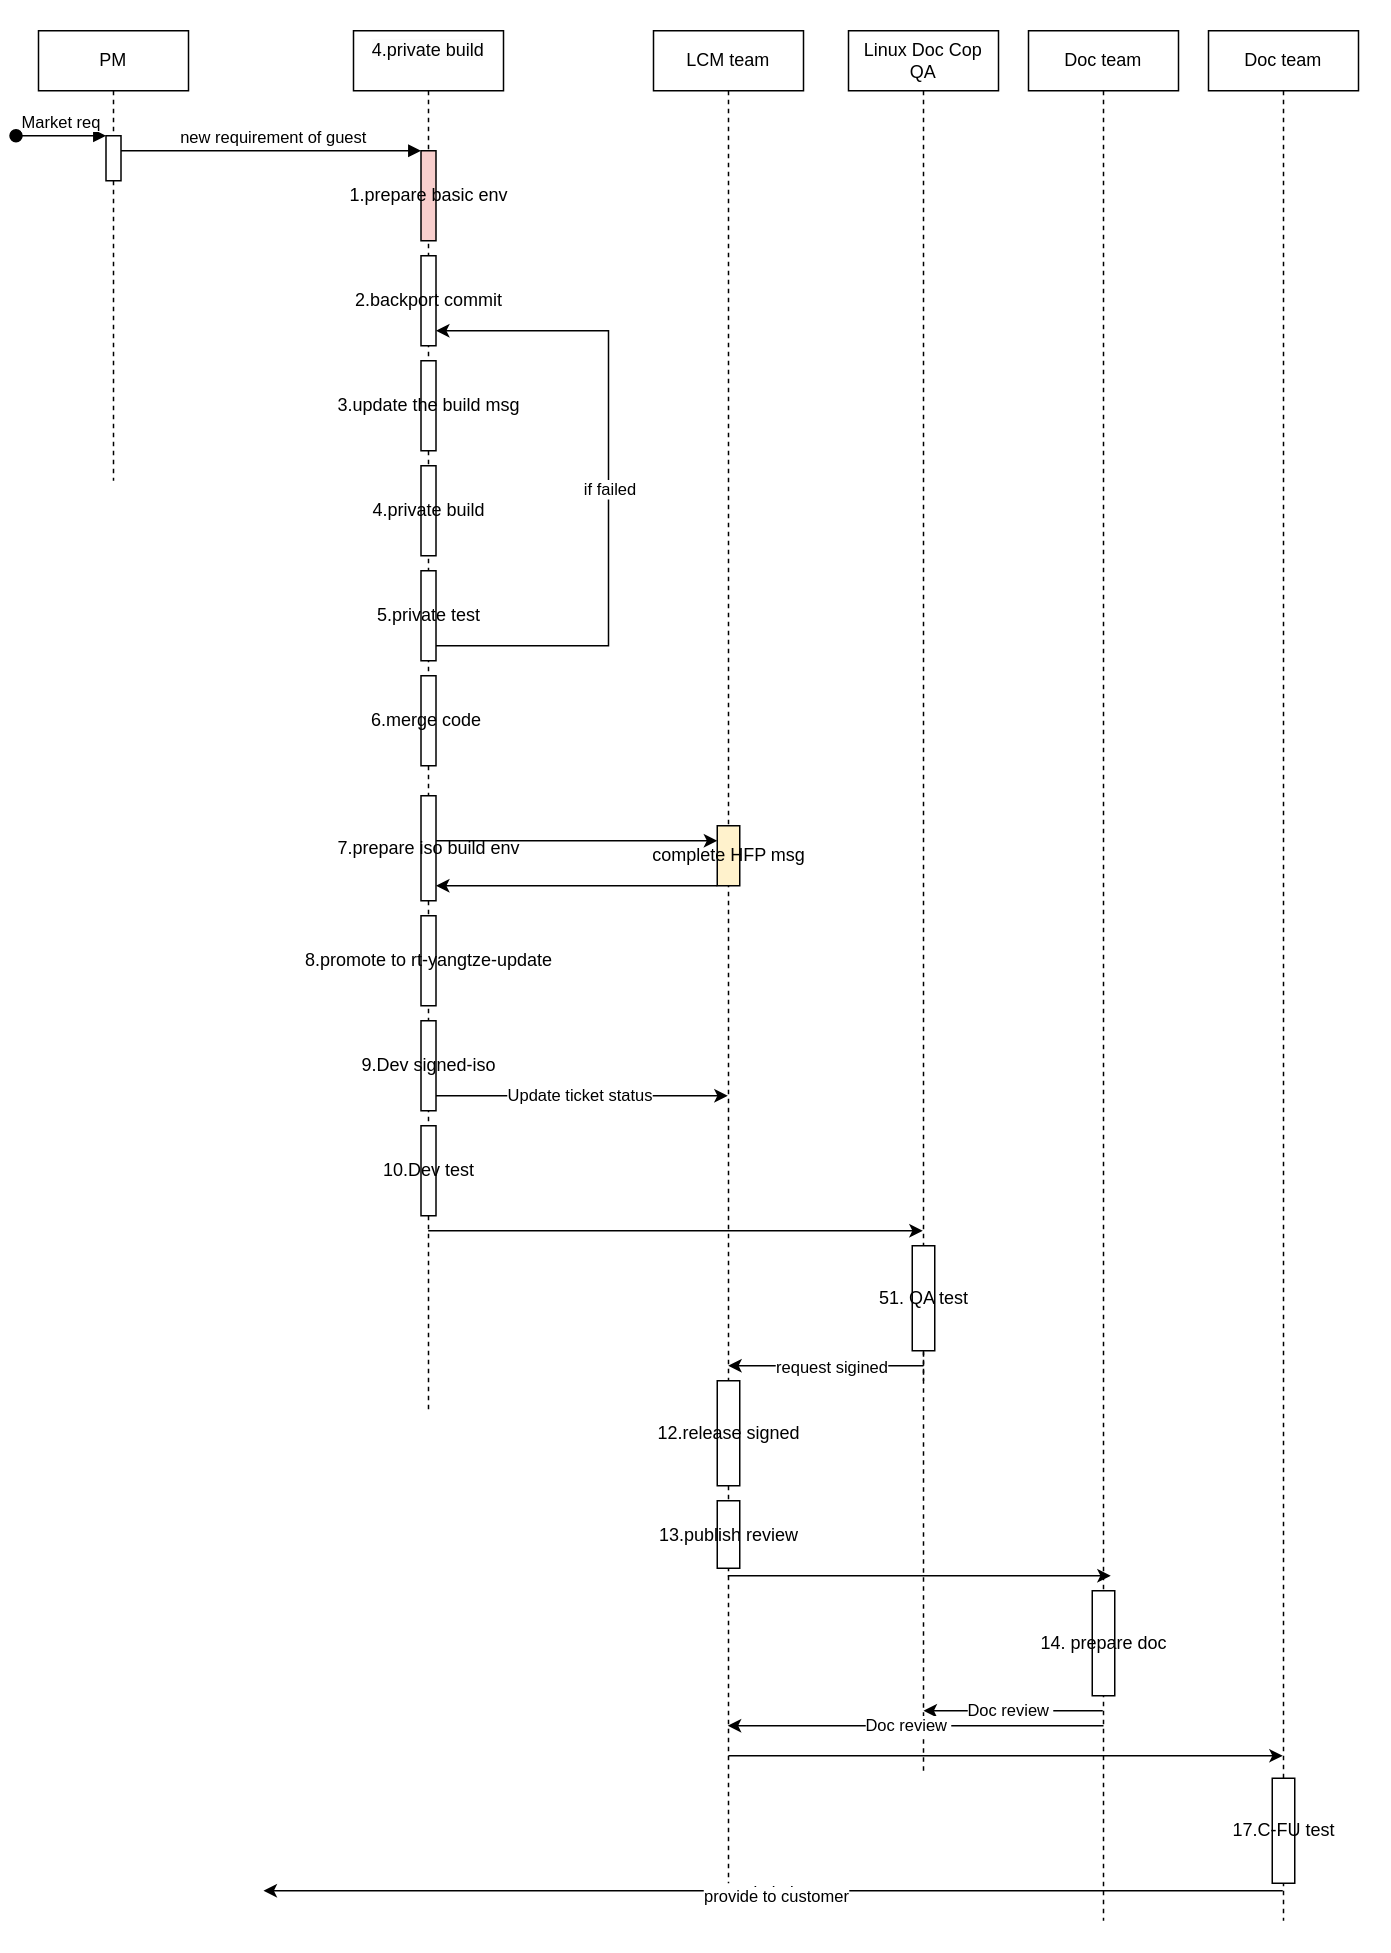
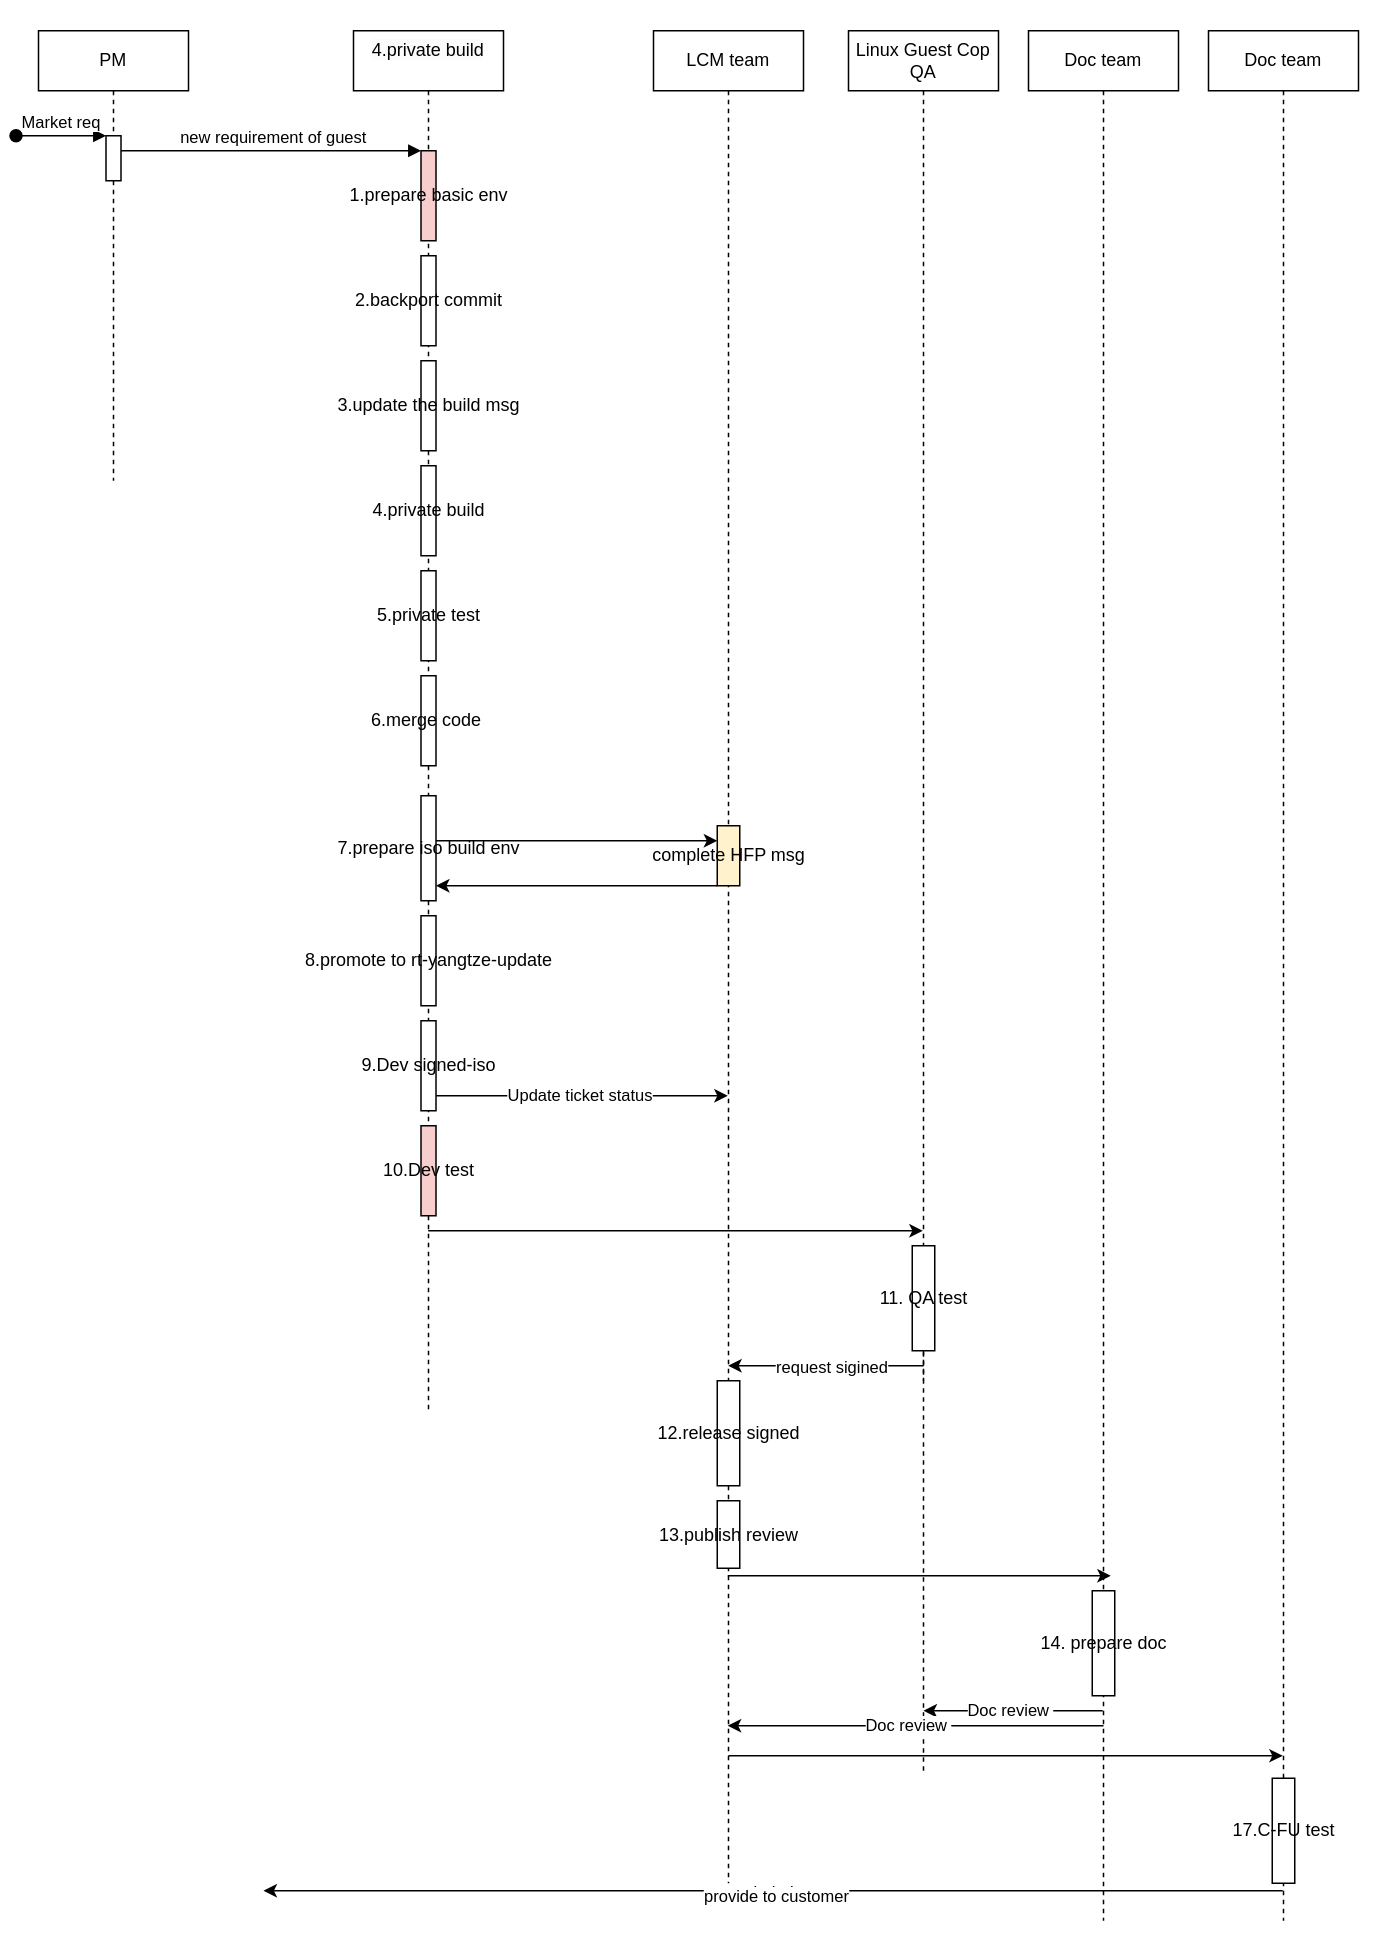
- <mxCell id="19" value="Linux Doc Cop&lt;br&gt;QA" style="shape=umlLifeline;perimeter=lifelinePerimeter;whiteSpace=wrap;html=1;container=0;dropTarget=0;collapsible=0;recursiveResize=0;outlineConnect=0;portConstraint=eastwest;newEdgeStyle={&quot;edgeStyle&quot;:&quot;elbowEdgeStyle&quot;,&quot;elbow&quot;:&quot;vertical&quot;,&quot;curved&quot;:0,&quot;rounded&quot;:0};" vertex="1" parent="1"><mxGeometry x="560" y="20" width="100" height="900" as="geometry" /></mxCell>
+ <mxCell id="19" value="Linux Guest Cop&lt;br&gt;QA" style="shape=umlLifeline;perimeter=lifelinePerimeter;whiteSpace=wrap;html=1;container=0;dropTarget=0;collapsible=0;recursiveResize=0;outlineConnect=0;portConstraint=eastwest;newEdgeStyle={&quot;edgeStyle&quot;:&quot;elbowEdgeStyle&quot;,&quot;elbow&quot;:&quot;vertical&quot;,&quot;curved&quot;:0,&quot;rounded&quot;:0};" vertex="1" parent="1"><mxGeometry x="560" y="20" width="100" height="900" as="geometry" /></mxCell>
- <mxCell id="11" value="" style="endArrow=classic;html=1;rounded=0;" edge="1" parent="5" source="10" target="7"><mxGeometry relative="1" as="geometry"><mxPoint x="60.004" y="410" as="sourcePoint" /><mxPoint x="170" y="100" as="targetPoint" /><Array as="points"><mxPoint x="170" y="410" /><mxPoint x="170" y="200" /></Array></mxGeometry></mxCell>
- <mxCell id="12" value="if failed" style="edgeLabel;resizable=0;html=1;align=center;verticalAlign=middle;" connectable="0" vertex="1" parent="11"><mxGeometry relative="1" as="geometry" /></mxCell>
- <mxCell id="17" value="10.Dev test" style="html=1;points=[];perimeter=orthogonalPerimeter;outlineConnect=0;targetShapes=umlLifeline;portConstraint=eastwest;newEdgeStyle={&quot;edgeStyle&quot;:&quot;elbowEdgeStyle&quot;,&quot;elbow&quot;:&quot;vertical&quot;,&quot;curved&quot;:0,&quot;rounded&quot;:0};" vertex="1" parent="5"><mxGeometry x="45" y="730" width="10" height="60" as="geometry" /></mxCell>
+ <mxCell id="17" value="10.Dev test" style="html=1;points=[];perimeter=orthogonalPerimeter;outlineConnect=0;targetShapes=umlLifeline;portConstraint=eastwest;newEdgeStyle={&quot;edgeStyle&quot;:&quot;elbowEdgeStyle&quot;,&quot;elbow&quot;:&quot;vertical&quot;,&quot;curved&quot;:0,&quot;rounded&quot;:0};fillColor=#f8cecc;" vertex="1" parent="5"><mxGeometry x="45" y="730" width="10" height="60" as="geometry" /></mxCell>
- <mxCell id="20" value="51. QA test" style="html=1;points=[];perimeter=orthogonalPerimeter;outlineConnect=0;targetShapes=umlLifeline;portConstraint=eastwest;newEdgeStyle={&quot;edgeStyle&quot;:&quot;elbowEdgeStyle&quot;,&quot;elbow&quot;:&quot;vertical&quot;,&quot;curved&quot;:0,&quot;rounded&quot;:0};" vertex="1" parent="19"><mxGeometry x="42.5" y="810" width="15" height="70" as="geometry" /></mxCell>
+ <mxCell id="20" value="11. QA test" style="html=1;points=[];perimeter=orthogonalPerimeter;outlineConnect=0;targetShapes=umlLifeline;portConstraint=eastwest;newEdgeStyle={&quot;edgeStyle&quot;:&quot;elbowEdgeStyle&quot;,&quot;elbow&quot;:&quot;vertical&quot;,&quot;curved&quot;:0,&quot;rounded&quot;:0};" vertex="1" parent="19"><mxGeometry x="42.5" y="810" width="15" height="70" as="geometry" /></mxCell>
